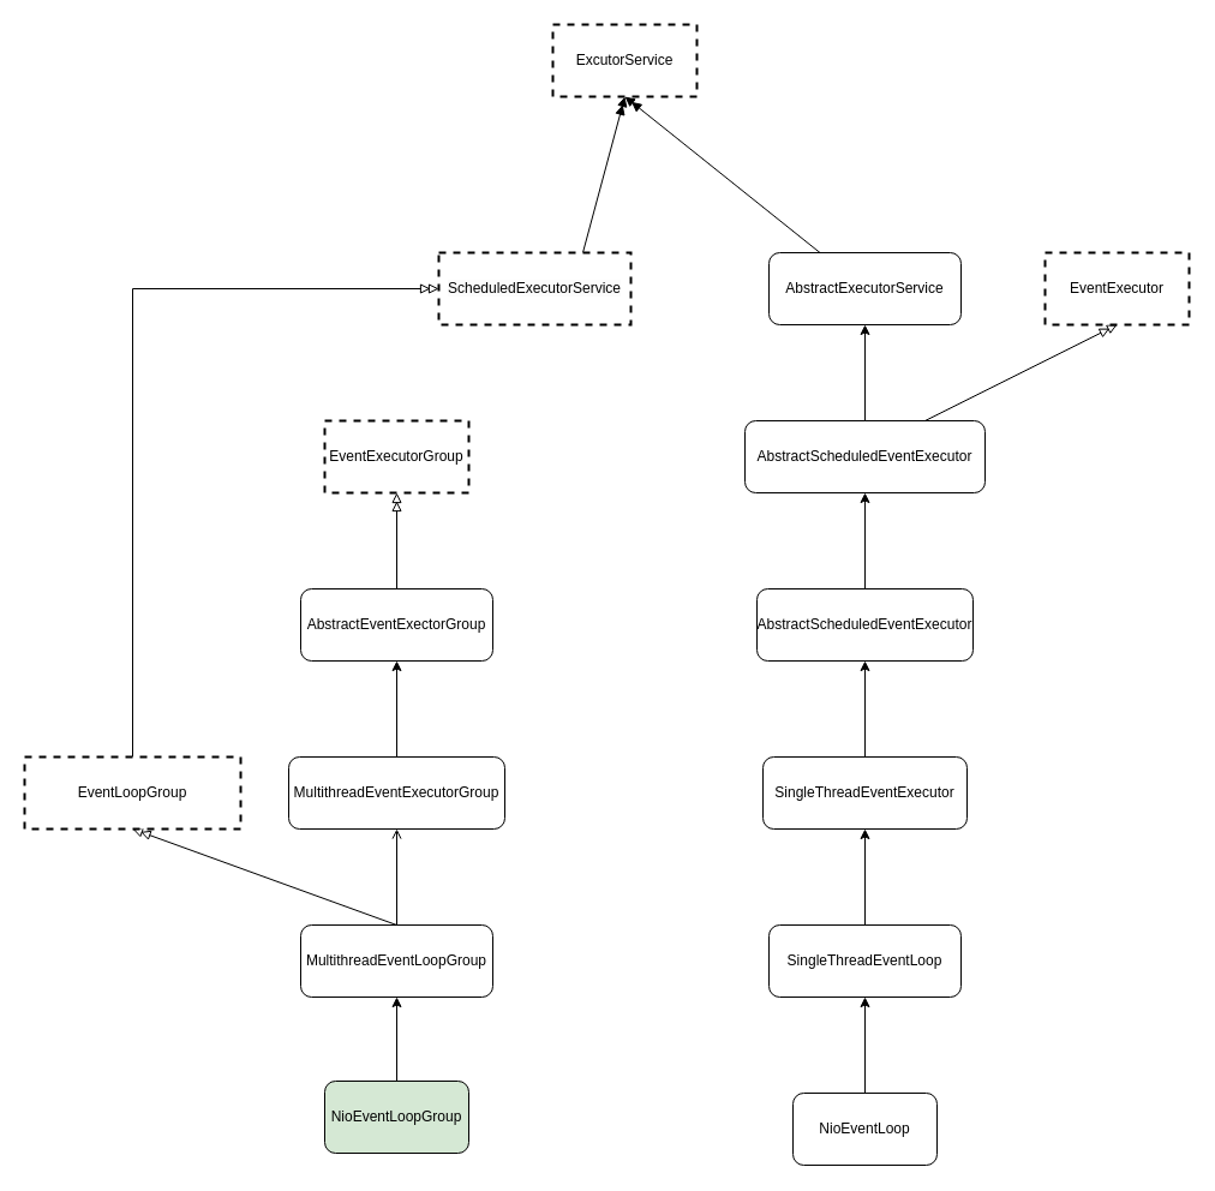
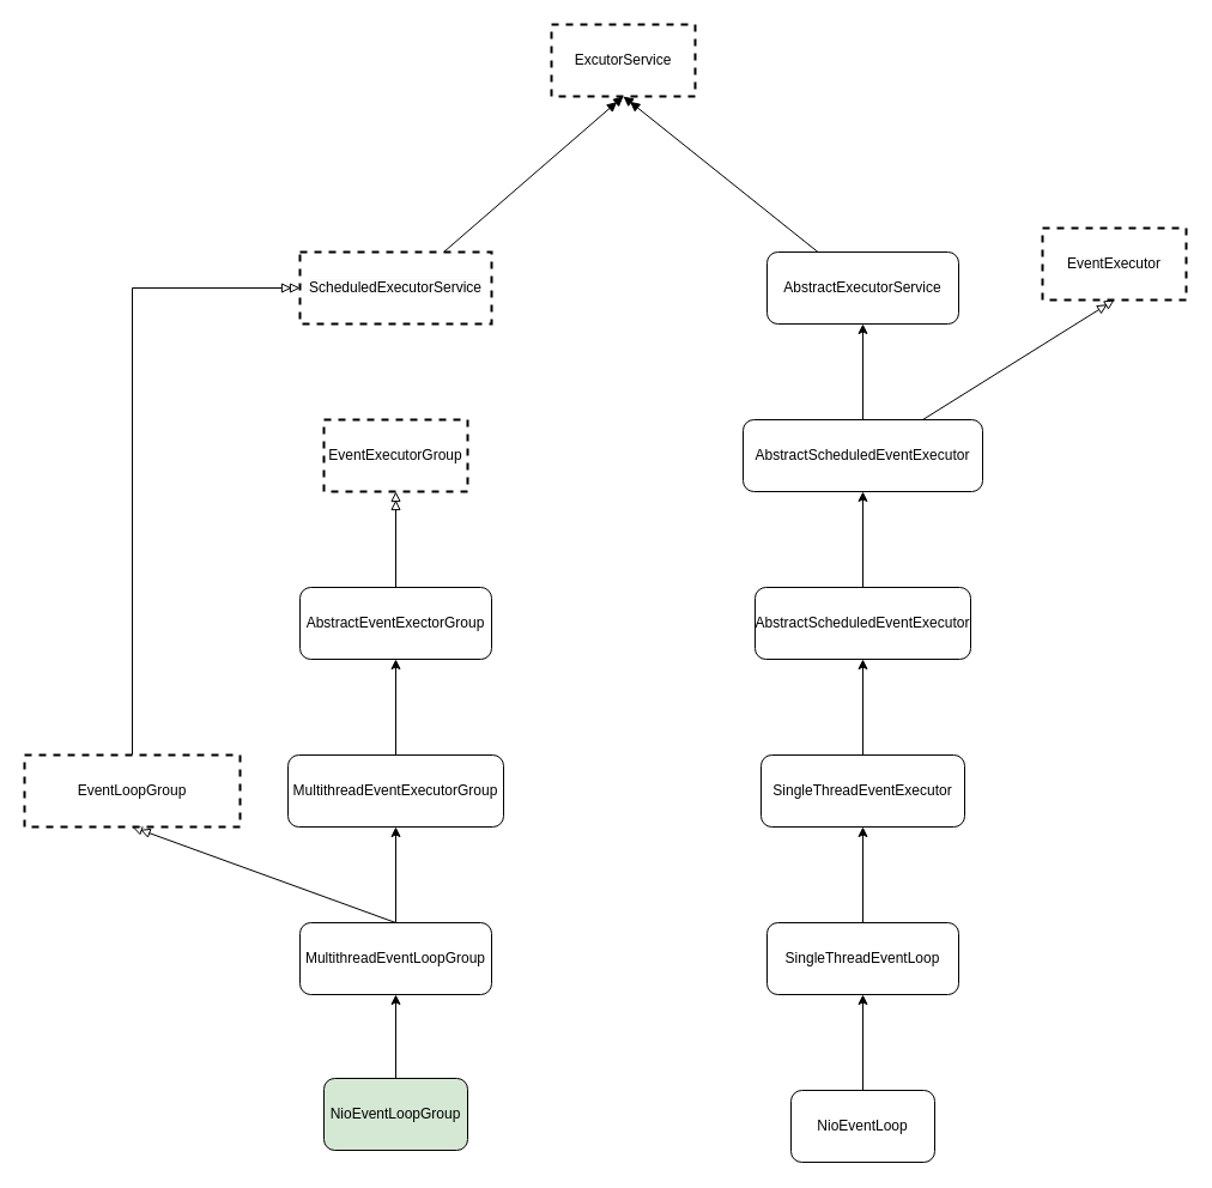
- <mxCell id="28" value="&lt;meta charset=&quot;utf-8&quot;&gt;&lt;span style=&quot;color: rgb(0, 0, 0); font-family: Helvetica; font-size: 12px; font-style: normal; font-variant-ligatures: normal; font-variant-caps: normal; font-weight: 400; letter-spacing: normal; orphans: 2; text-align: center; text-indent: 0px; text-transform: none; widows: 2; word-spacing: 0px; -webkit-text-stroke-width: 0px; background-color: rgb(251, 251, 251); text-decoration-thickness: initial; text-decoration-style: initial; text-decoration-color: initial; float: none; display: inline !important;&quot;&gt;ScheduledExecutorService&lt;/span&gt;" style="rounded=0;whiteSpace=wrap;html=1;strokeColor=default;dashed=1;strokeWidth=2;" vertex="1" parent="1"><mxGeometry x="365" y="210" width="160" height="60" as="geometry" /></mxCell>
+ <mxCell id="28" value="&lt;meta charset=&quot;utf-8&quot;&gt;&lt;span style=&quot;color: rgb(0, 0, 0); font-family: Helvetica; font-size: 12px; font-style: normal; font-variant-ligatures: normal; font-variant-caps: normal; font-weight: 400; letter-spacing: normal; orphans: 2; text-align: center; text-indent: 0px; text-transform: none; widows: 2; word-spacing: 0px; -webkit-text-stroke-width: 0px; background-color: rgb(251, 251, 251); text-decoration-thickness: initial; text-decoration-style: initial; text-decoration-color: initial; float: none; display: inline !important;&quot;&gt;ScheduledExecutorService&lt;/span&gt;" style="rounded=0;whiteSpace=wrap;html=1;strokeColor=default;dashed=1;strokeWidth=2;" vertex="1" parent="1"><mxGeometry x="250" y="210" width="160" height="60" as="geometry" /></mxCell>
- <mxCell id="27" value="EventExecutor" style="whiteSpace=wrap;html=1;rounded=0;dashed=1;strokeWidth=2;" vertex="1" parent="1"><mxGeometry x="870" y="210" width="120" height="60" as="geometry" /></mxCell>
+ <mxCell id="27" value="EventExecutor" style="whiteSpace=wrap;html=1;rounded=0;dashed=1;strokeWidth=2;" vertex="1" parent="1"><mxGeometry x="870" y="190" width="120" height="60" as="geometry" /></mxCell>
- <mxCell id="4" value="" style="edgeStyle=orthogonalEdgeStyle;rounded=0;orthogonalLoop=1;jettySize=auto;html=1;endArrow=open;" edge="1" parent="1" source="6" target="8"><mxGeometry relative="1" as="geometry" /></mxCell>
+ <mxCell id="4" value="" style="edgeStyle=orthogonalEdgeStyle;rounded=0;orthogonalLoop=1;jettySize=auto;html=1;" edge="1" parent="1" source="6" target="8"><mxGeometry relative="1" as="geometry" /></mxCell>
